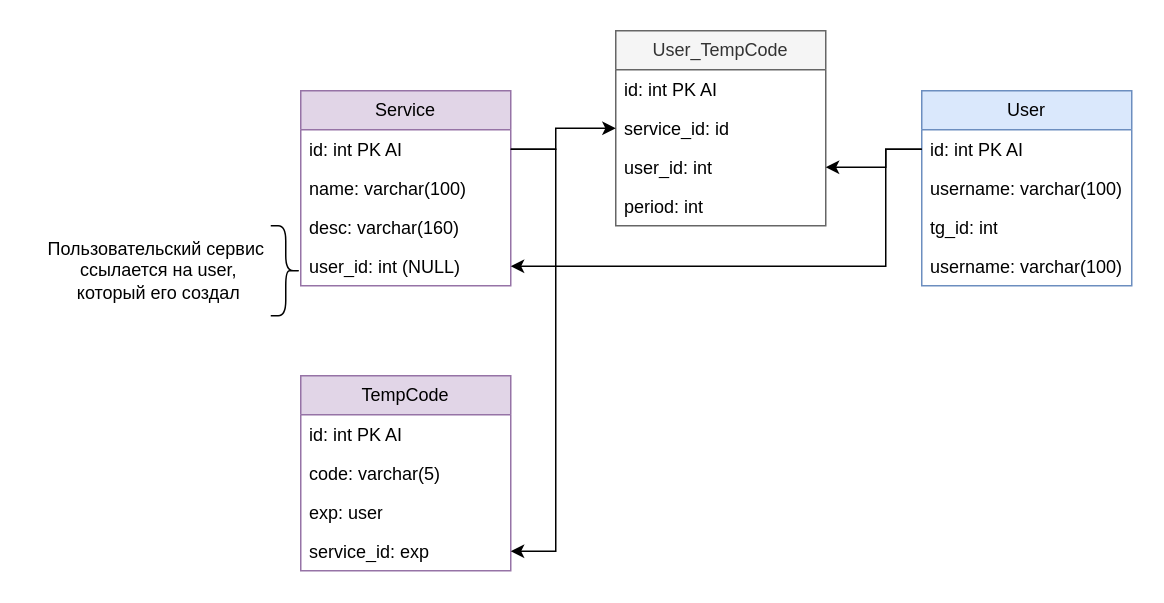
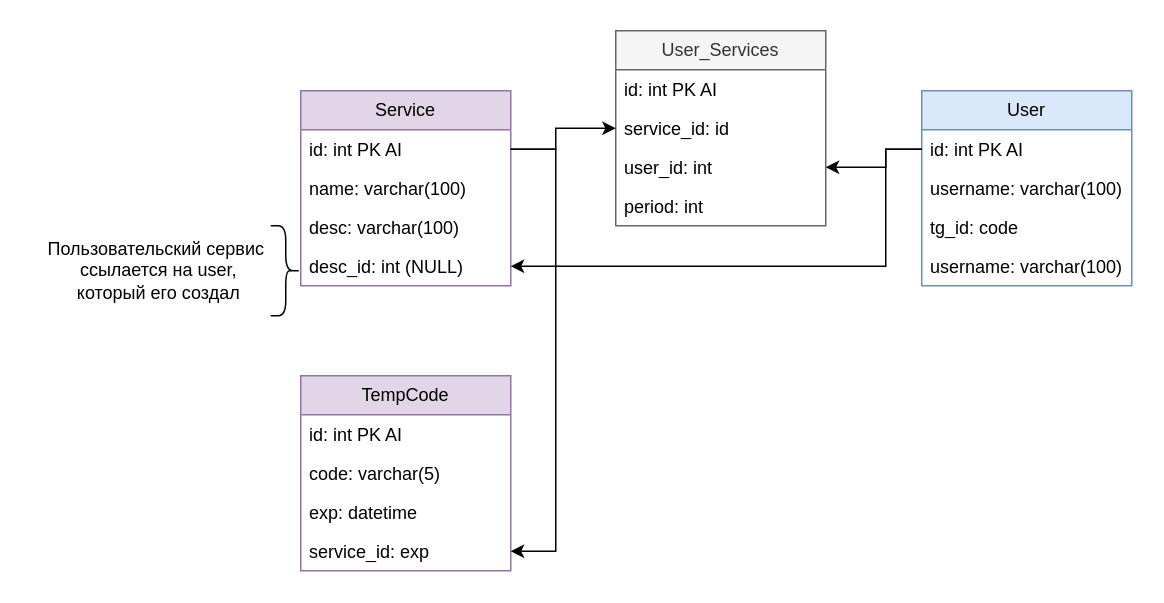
- <mxCell id="12" value="User_TempCode" style="swimlane;fontStyle=0;childLayout=stackLayout;horizontal=1;startSize=26;fillColor=#f5f5f5;horizontalStack=0;resizeParent=1;resizeParentMax=0;resizeLast=0;collapsible=1;marginBottom=0;whiteSpace=wrap;html=1;fontColor=#333333;strokeColor=#666666;" vertex="1" parent="1"><mxGeometry x="410" y="20" width="140" height="130" as="geometry" /></mxCell>
+ <mxCell id="12" value="User_Services" style="swimlane;fontStyle=0;childLayout=stackLayout;horizontal=1;startSize=26;fillColor=#f5f5f5;horizontalStack=0;resizeParent=1;resizeParentMax=0;resizeLast=0;collapsible=1;marginBottom=0;whiteSpace=wrap;html=1;fontColor=#333333;strokeColor=#666666;" vertex="1" parent="1"><mxGeometry x="410" y="20" width="140" height="130" as="geometry" /></mxCell>
- <mxCell id="5" value="desc: varchar(160)" style="text;strokeColor=none;fillColor=none;align=left;verticalAlign=top;spacingLeft=4;spacingRight=4;overflow=hidden;rotatable=0;points=[[0,0.5],[1,0.5]];portConstraint=eastwest;whiteSpace=wrap;html=1;" parent="2" vertex="1"><mxGeometry y="78" width="140" height="26" as="geometry" /></mxCell>
+ <mxCell id="5" value="desc: varchar(100)" style="text;strokeColor=none;fillColor=none;align=left;verticalAlign=top;spacingLeft=4;spacingRight=4;overflow=hidden;rotatable=0;points=[[0,0.5],[1,0.5]];portConstraint=eastwest;whiteSpace=wrap;html=1;" parent="2" vertex="1"><mxGeometry y="78" width="140" height="26" as="geometry" /></mxCell>
- <mxCell id="10" value="tg_id: int" style="text;strokeColor=none;fillColor=none;align=left;verticalAlign=top;spacingLeft=4;spacingRight=4;overflow=hidden;rotatable=0;points=[[0,0.5],[1,0.5]];portConstraint=eastwest;whiteSpace=wrap;html=1;" vertex="1" parent="7"><mxGeometry y="78" width="140" height="26" as="geometry" /></mxCell>
+ <mxCell id="10" value="tg_id: code" style="text;strokeColor=none;fillColor=none;align=left;verticalAlign=top;spacingLeft=4;spacingRight=4;overflow=hidden;rotatable=0;points=[[0,0.5],[1,0.5]];portConstraint=eastwest;whiteSpace=wrap;html=1;" vertex="1" parent="7"><mxGeometry y="78" width="140" height="26" as="geometry" /></mxCell>
- <mxCell id="6" value="user_id: int (NULL)" style="text;strokeColor=none;fillColor=none;align=left;verticalAlign=top;spacingLeft=4;spacingRight=4;overflow=hidden;rotatable=0;points=[[0,0.5],[1,0.5]];portConstraint=eastwest;whiteSpace=wrap;html=1;" parent="2" vertex="1"><mxGeometry y="104" width="140" height="26" as="geometry" /></mxCell>
+ <mxCell id="6" value="desc_id: int (NULL)" style="text;strokeColor=none;fillColor=none;align=left;verticalAlign=top;spacingLeft=4;spacingRight=4;overflow=hidden;rotatable=0;points=[[0,0.5],[1,0.5]];portConstraint=eastwest;whiteSpace=wrap;html=1;" parent="2" vertex="1"><mxGeometry y="104" width="140" height="26" as="geometry" /></mxCell>
- <mxCell id="25" value="exp: user" style="text;strokeColor=none;fillColor=none;align=left;verticalAlign=top;spacingLeft=4;spacingRight=4;overflow=hidden;rotatable=0;points=[[0,0.5],[1,0.5]];portConstraint=eastwest;whiteSpace=wrap;html=1;" vertex="1" parent="22"><mxGeometry y="78" width="140" height="26" as="geometry" /></mxCell>
+ <mxCell id="25" value="exp: datetime" style="text;strokeColor=none;fillColor=none;align=left;verticalAlign=top;spacingLeft=4;spacingRight=4;overflow=hidden;rotatable=0;points=[[0,0.5],[1,0.5]];portConstraint=eastwest;whiteSpace=wrap;html=1;" vertex="1" parent="22"><mxGeometry y="78" width="140" height="26" as="geometry" /></mxCell>
